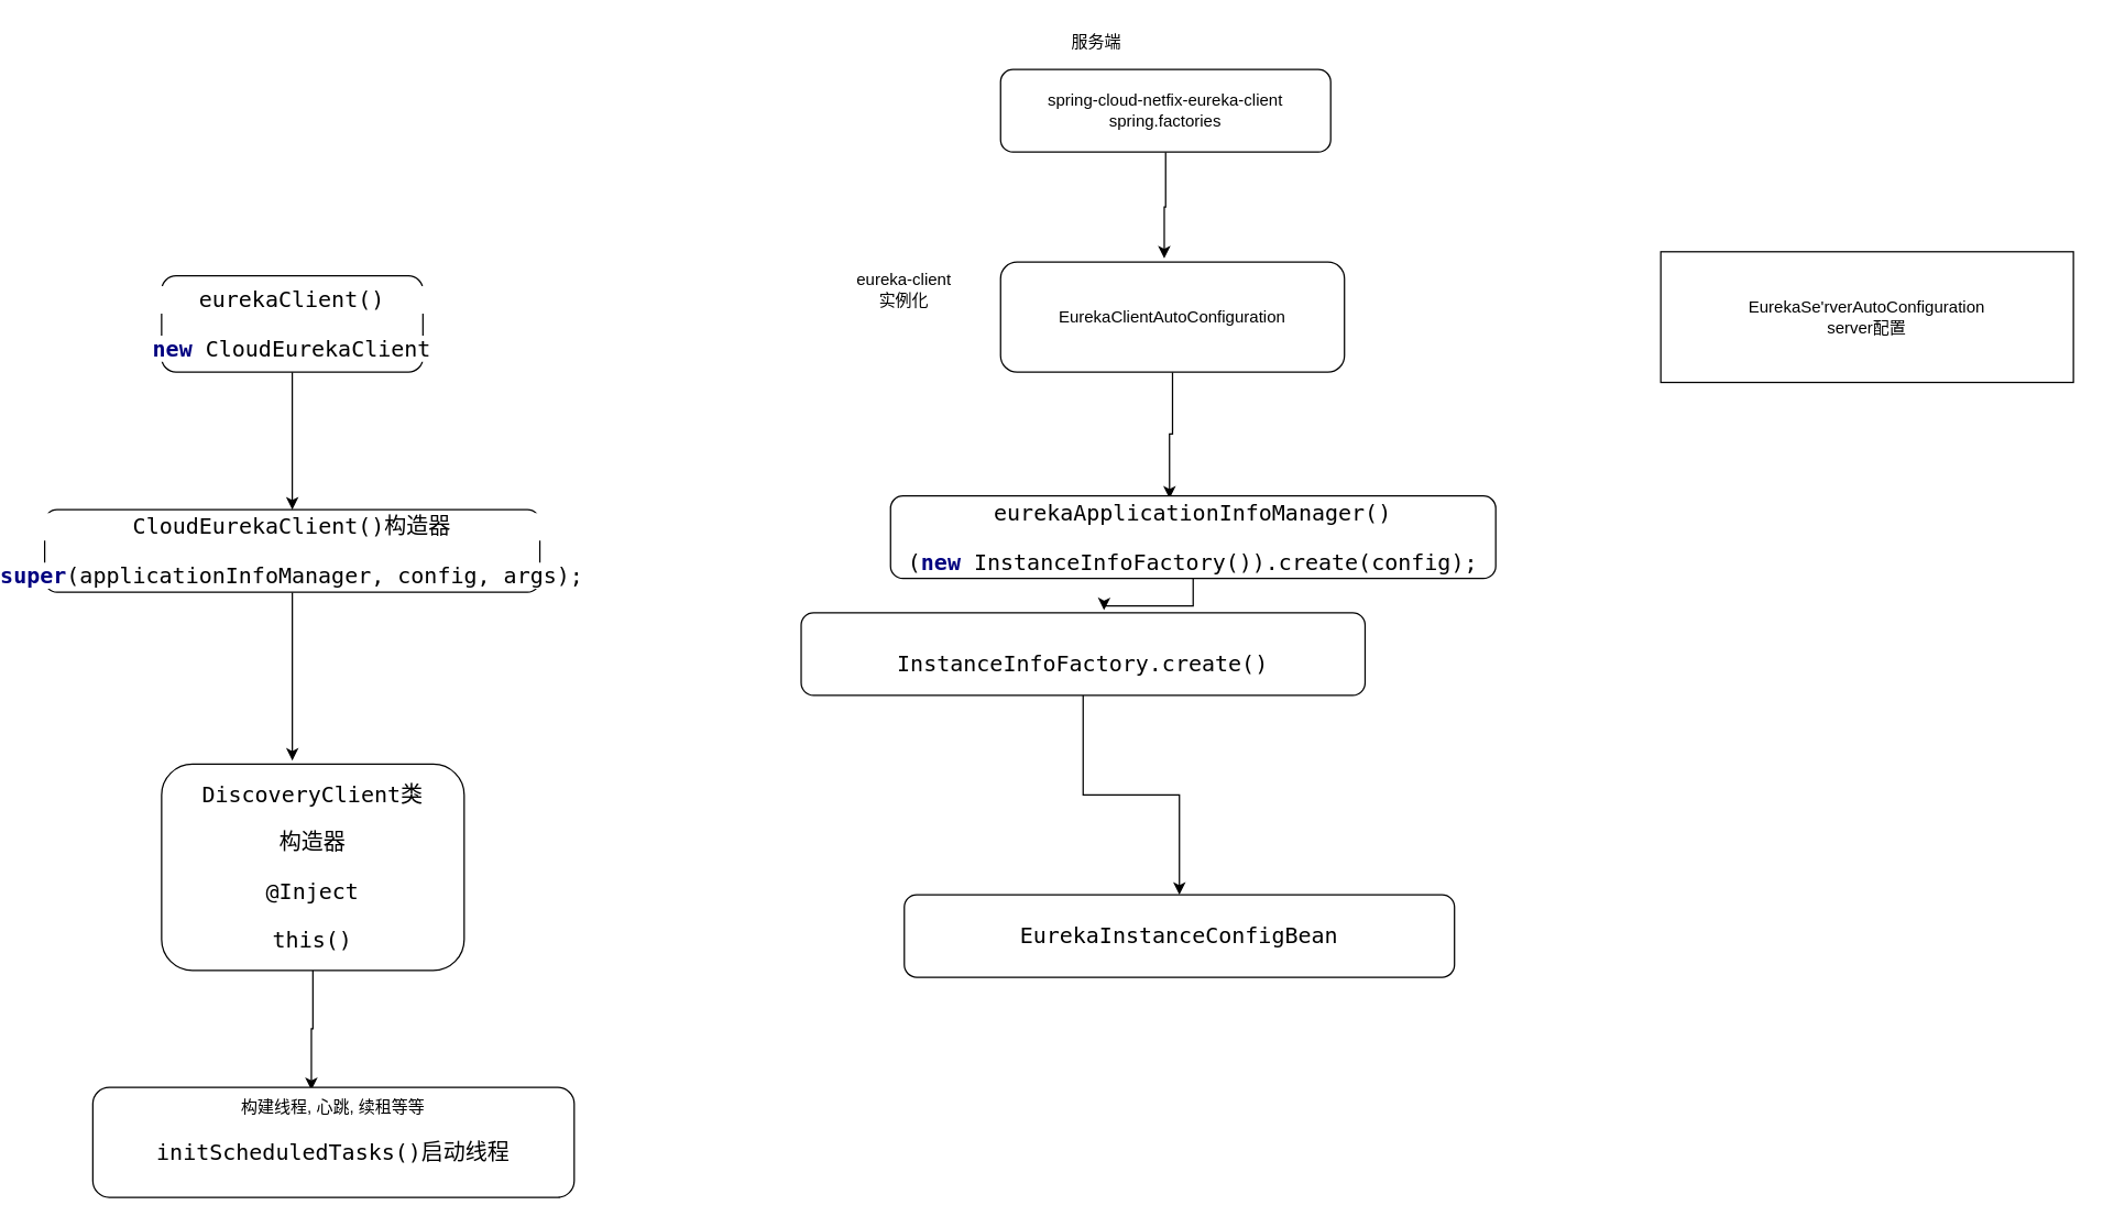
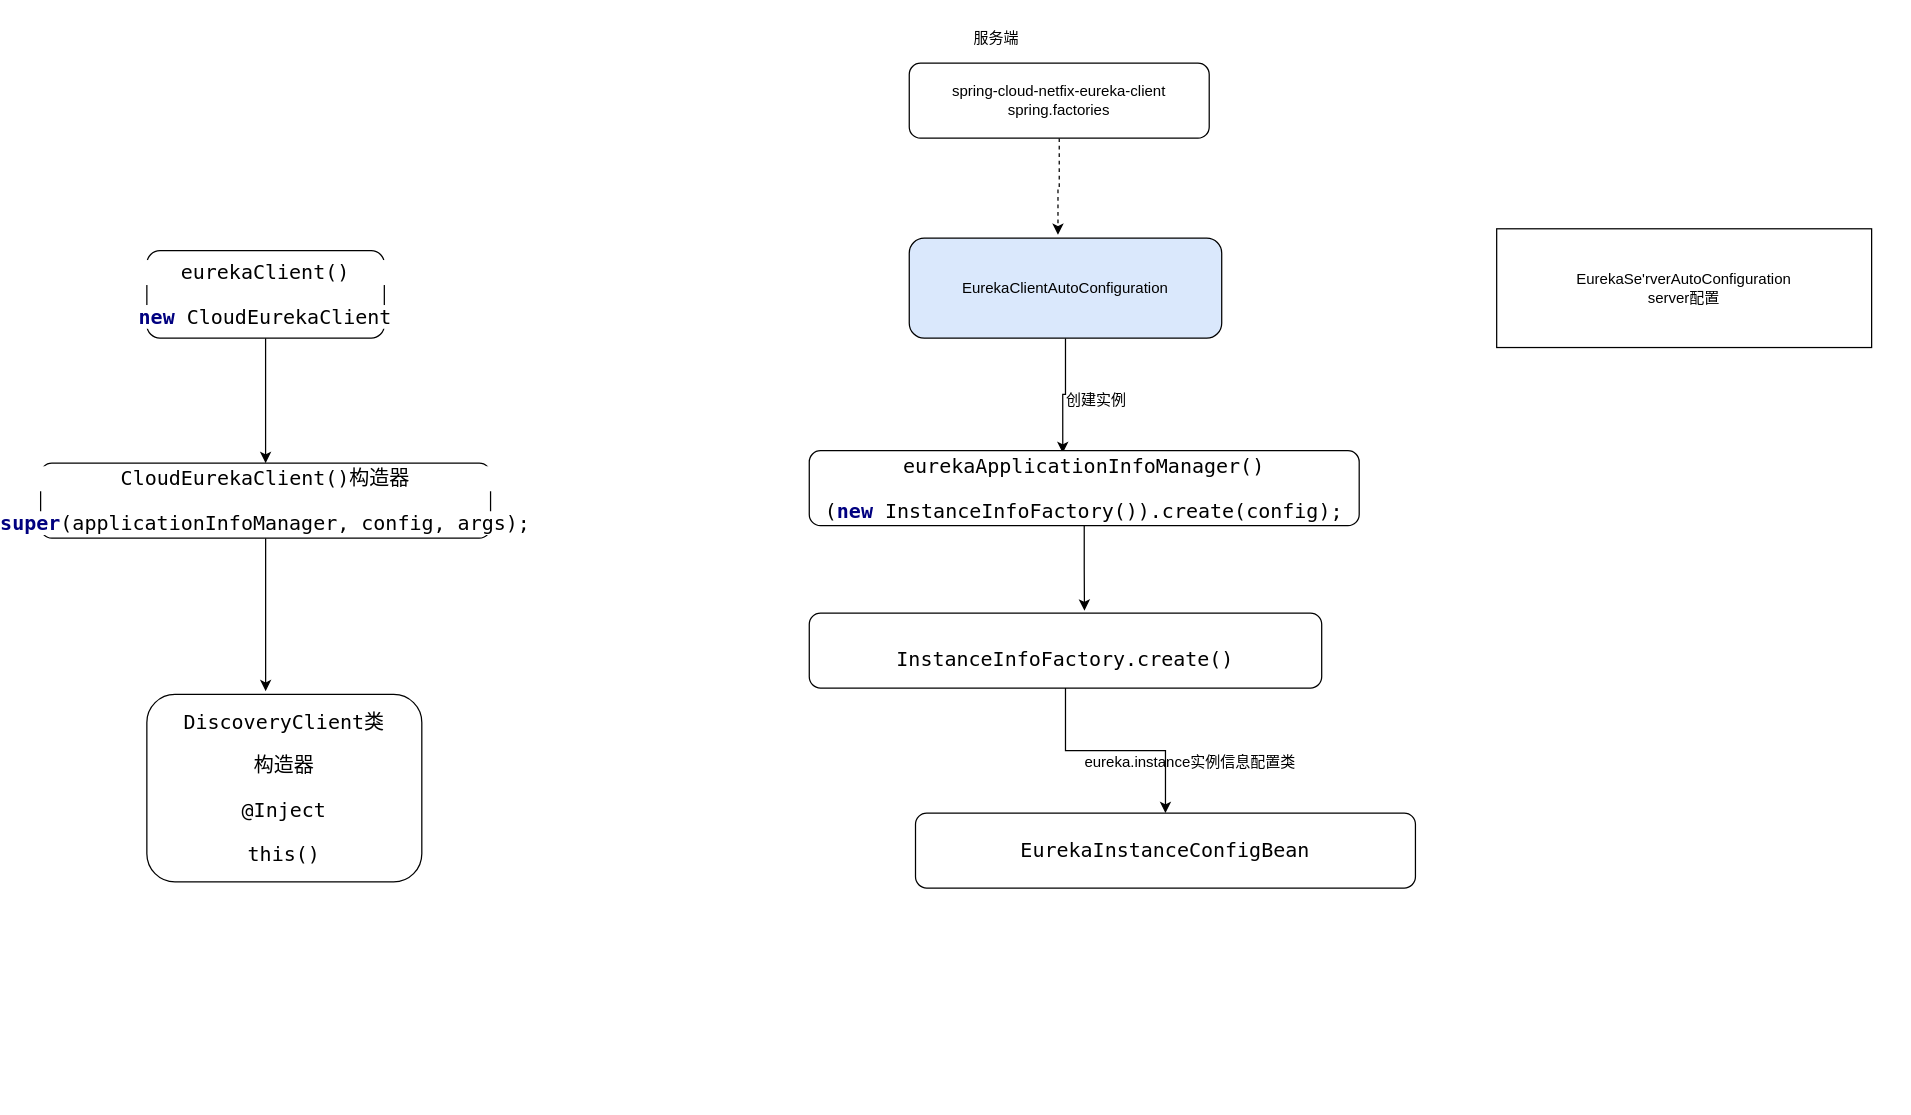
- <mxCell id="3" style="edgeStyle=orthogonalEdgeStyle;rounded=0;orthogonalLoop=1;jettySize=auto;html=1;exitX=0.5;exitY=1;exitDx=0;exitDy=0;entryX=0.476;entryY=-0.033;entryDx=0;entryDy=0;entryPerimeter=0;" edge="1" parent="1" source="4" target="6"><mxGeometry relative="1" as="geometry" /></mxCell>
+ <mxCell id="3" style="edgeStyle=orthogonalEdgeStyle;rounded=0;orthogonalLoop=1;jettySize=auto;html=1;exitX=0.5;exitY=1;exitDx=0;exitDy=0;entryX=0.476;entryY=-0.033;entryDx=0;entryDy=0;entryPerimeter=0;dashed=1;" edge="1" parent="1" source="4" target="6"><mxGeometry relative="1" as="geometry" /></mxCell>
- <mxCell id="17" value="eureka-client实例化" style="text;html=1;strokeColor=none;fillColor=none;align=center;verticalAlign=middle;whiteSpace=wrap;rounded=0;" vertex="1" parent="1"><mxGeometry x="605" y="200" width="80" height="20" as="geometry" /></mxCell>
- <mxCell id="6" value="EurekaClientAutoConfiguration" style="rounded=1;whiteSpace=wrap;html=1;" vertex="1" parent="1"><mxGeometry x="715" y="190" width="250" height="80" as="geometry" /></mxCell>
+ <mxCell id="6" value="EurekaClientAutoConfiguration" style="rounded=1;whiteSpace=wrap;html=1;fillColor=#dae8fc;" vertex="1" parent="1"><mxGeometry x="715" y="190" width="250" height="80" as="geometry" /></mxCell>
- <mxCell id="14" value="&lt;span&gt;EurekaSe'rverAutoConfiguration&lt;br&gt;server配置&lt;br&gt;&lt;/span&gt;" style="rounded=0;whiteSpace=wrap;html=1;" vertex="1" parent="1"><mxGeometry x="1195" y="182.5" width="300" height="95" as="geometry" /></mxCell>
+ <mxCell id="14" value="&lt;span&gt;EurekaSe'rverAutoConfiguration&lt;br&gt;server配置&lt;br&gt;&lt;/span&gt;" style="rounded=0;whiteSpace=wrap;html=1;" vertex="1" parent="1"><mxGeometry x="1185" y="182.5" width="300" height="95" as="geometry" /></mxCell>
+ <mxCell id="9" value="创建实例" style="text;html=1;strokeColor=none;fillColor=none;align=center;verticalAlign=middle;whiteSpace=wrap;rounded=0;" vertex="1" parent="1"><mxGeometry x="835" y="310" width="60" height="20" as="geometry" /></mxCell>
- <mxCell id="11" value="&lt;br&gt;&lt;br&gt;&lt;pre style=&quot;color: rgb(0 , 0 , 0) ; font-size: 12pt ; font-style: normal ; font-weight: 400 ; letter-spacing: normal ; text-align: center ; text-indent: 0px ; text-transform: none ; word-spacing: 0px&quot;&gt;InstanceInfoFactory.create()&lt;/pre&gt;&lt;br&gt;" style="rounded=1;whiteSpace=wrap;html=1;" vertex="1" parent="1"><mxGeometry x="570" y="445" width="410" height="60" as="geometry" /></mxCell>
+ <mxCell id="11" value="&lt;br&gt;&lt;br&gt;&lt;pre style=&quot;color: rgb(0 , 0 , 0) ; font-size: 12pt ; font-style: normal ; font-weight: 400 ; letter-spacing: normal ; text-align: center ; text-indent: 0px ; text-transform: none ; word-spacing: 0px&quot;&gt;InstanceInfoFactory.create()&lt;/pre&gt;&lt;br&gt;" style="rounded=1;whiteSpace=wrap;html=1;" vertex="1" parent="1"><mxGeometry x="635" y="490" width="410" height="60" as="geometry" /></mxCell>
+ <mxCell id="13" value="eureka.instance实例信息配置类" style="text;html=1;strokeColor=none;fillColor=none;align=center;verticalAlign=middle;whiteSpace=wrap;rounded=0;" vertex="1" parent="1"><mxGeometry x="845" y="600" width="190" height="20" as="geometry" /></mxCell>
- <mxCell id="12" value="&lt;pre style=&quot;background-color: rgb(255 , 255 , 255) ; font-size: 12pt&quot;&gt;EurekaInstanceConfigBean&lt;/pre&gt;" style="rounded=1;whiteSpace=wrap;html=1;" vertex="1" parent="1"><mxGeometry x="645" y="650" width="400" height="60" as="geometry" /></mxCell>
+ <mxCell id="12" value="&lt;pre style=&quot;background-color: rgb(255 , 255 , 255) ; font-size: 12pt&quot;&gt;EurekaInstanceConfigBean&lt;/pre&gt;" style="rounded=1;whiteSpace=wrap;html=1;" vertex="1" parent="1"><mxGeometry x="720" y="650" width="400" height="60" as="geometry" /></mxCell>
- <mxCell id="20" style="edgeStyle=orthogonalEdgeStyle;rounded=0;orthogonalLoop=1;jettySize=auto;html=1;exitX=0.5;exitY=1;exitDx=0;exitDy=0;entryX=0.454;entryY=0.025;entryDx=0;entryDy=0;entryPerimeter=0;" edge="1" parent="1" source="21" target="22"><mxGeometry relative="1" as="geometry" /></mxCell>
- <mxCell id="22" value="构建线程, 心跳, 续租等等&lt;br&gt;&lt;pre style=&quot;background-color: rgb(255 , 255 , 255) ; font-size: 12pt&quot;&gt;initScheduledTasks()启动线程&lt;/pre&gt;" style="rounded=1;whiteSpace=wrap;html=1;" vertex="1" parent="1"><mxGeometry x="55" y="790" width="350" height="80" as="geometry" /></mxCell>
